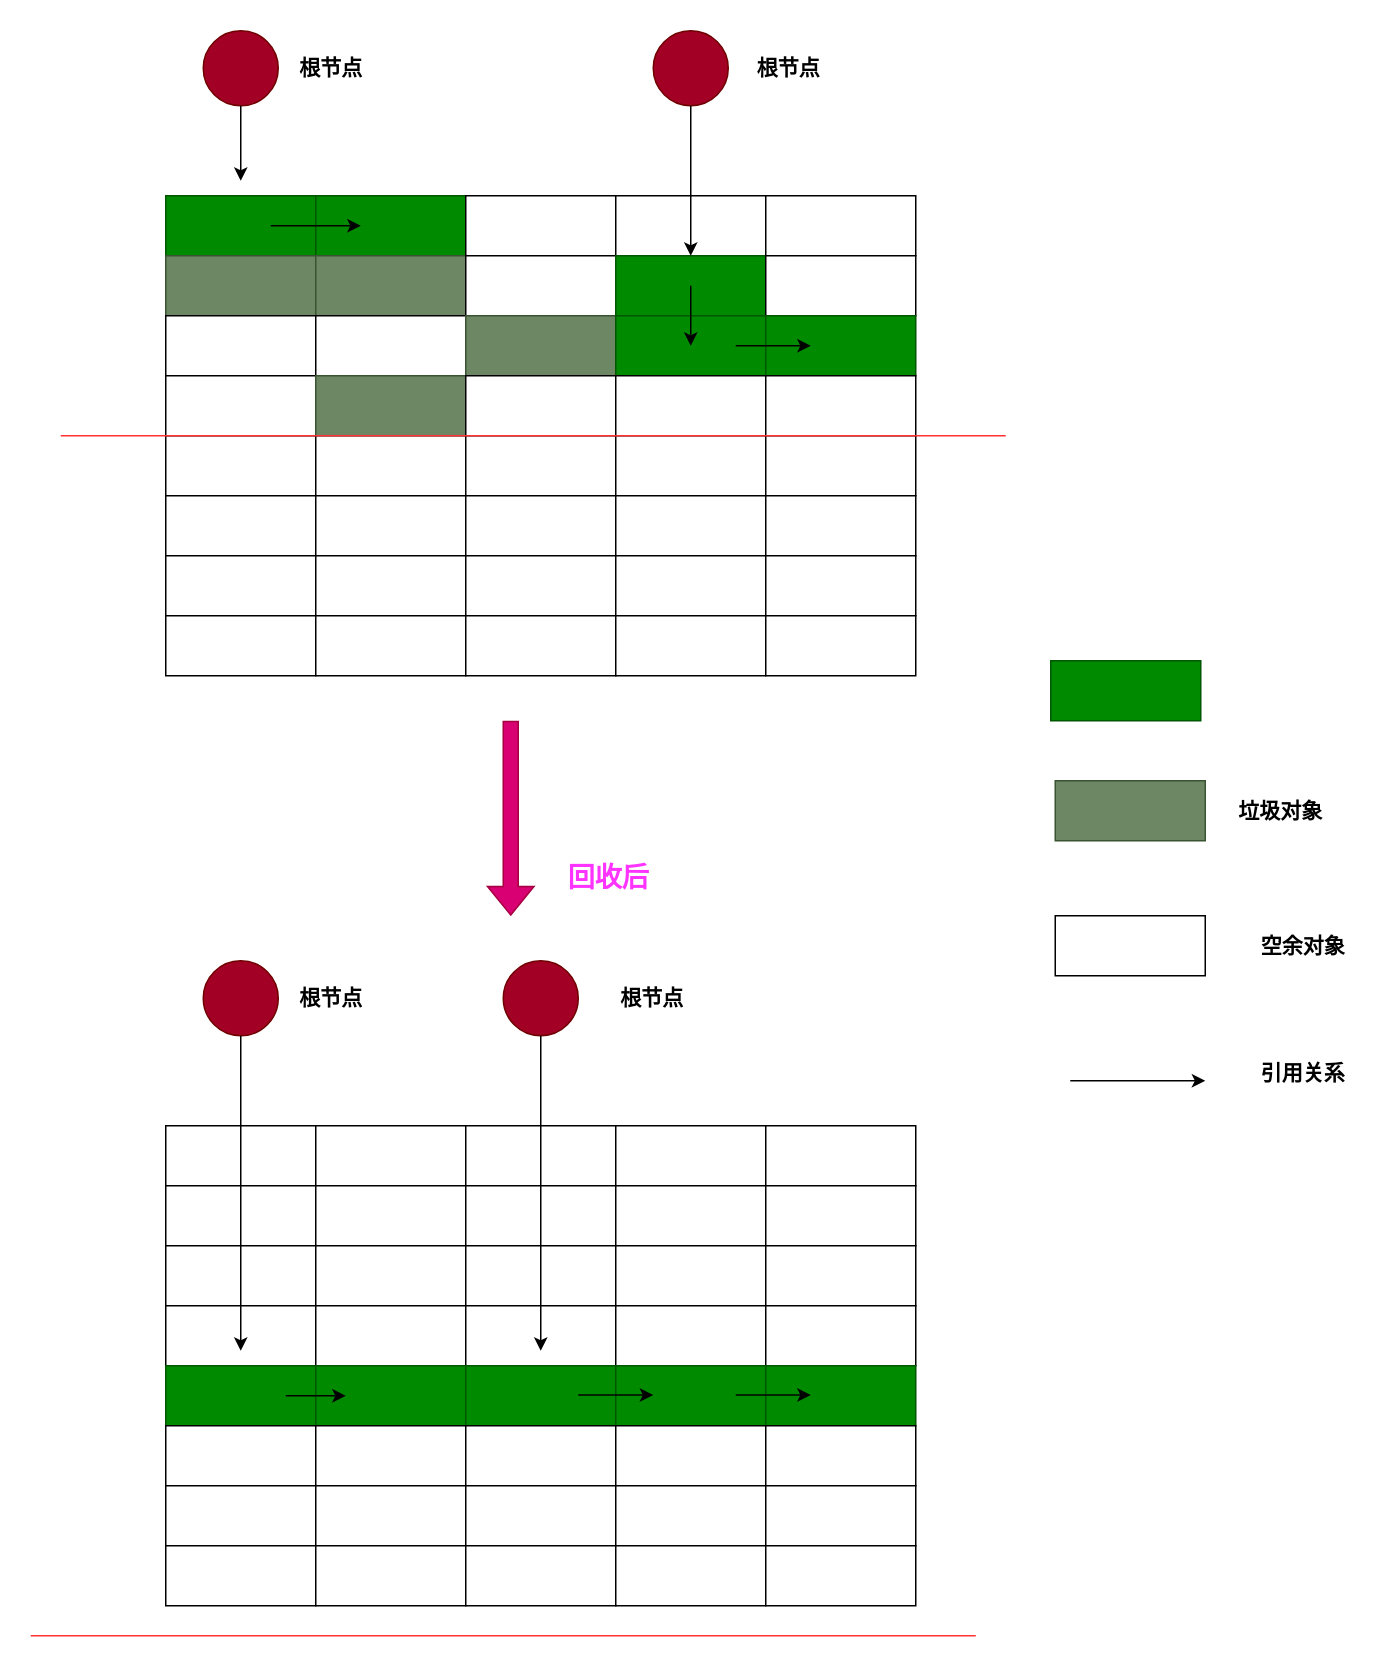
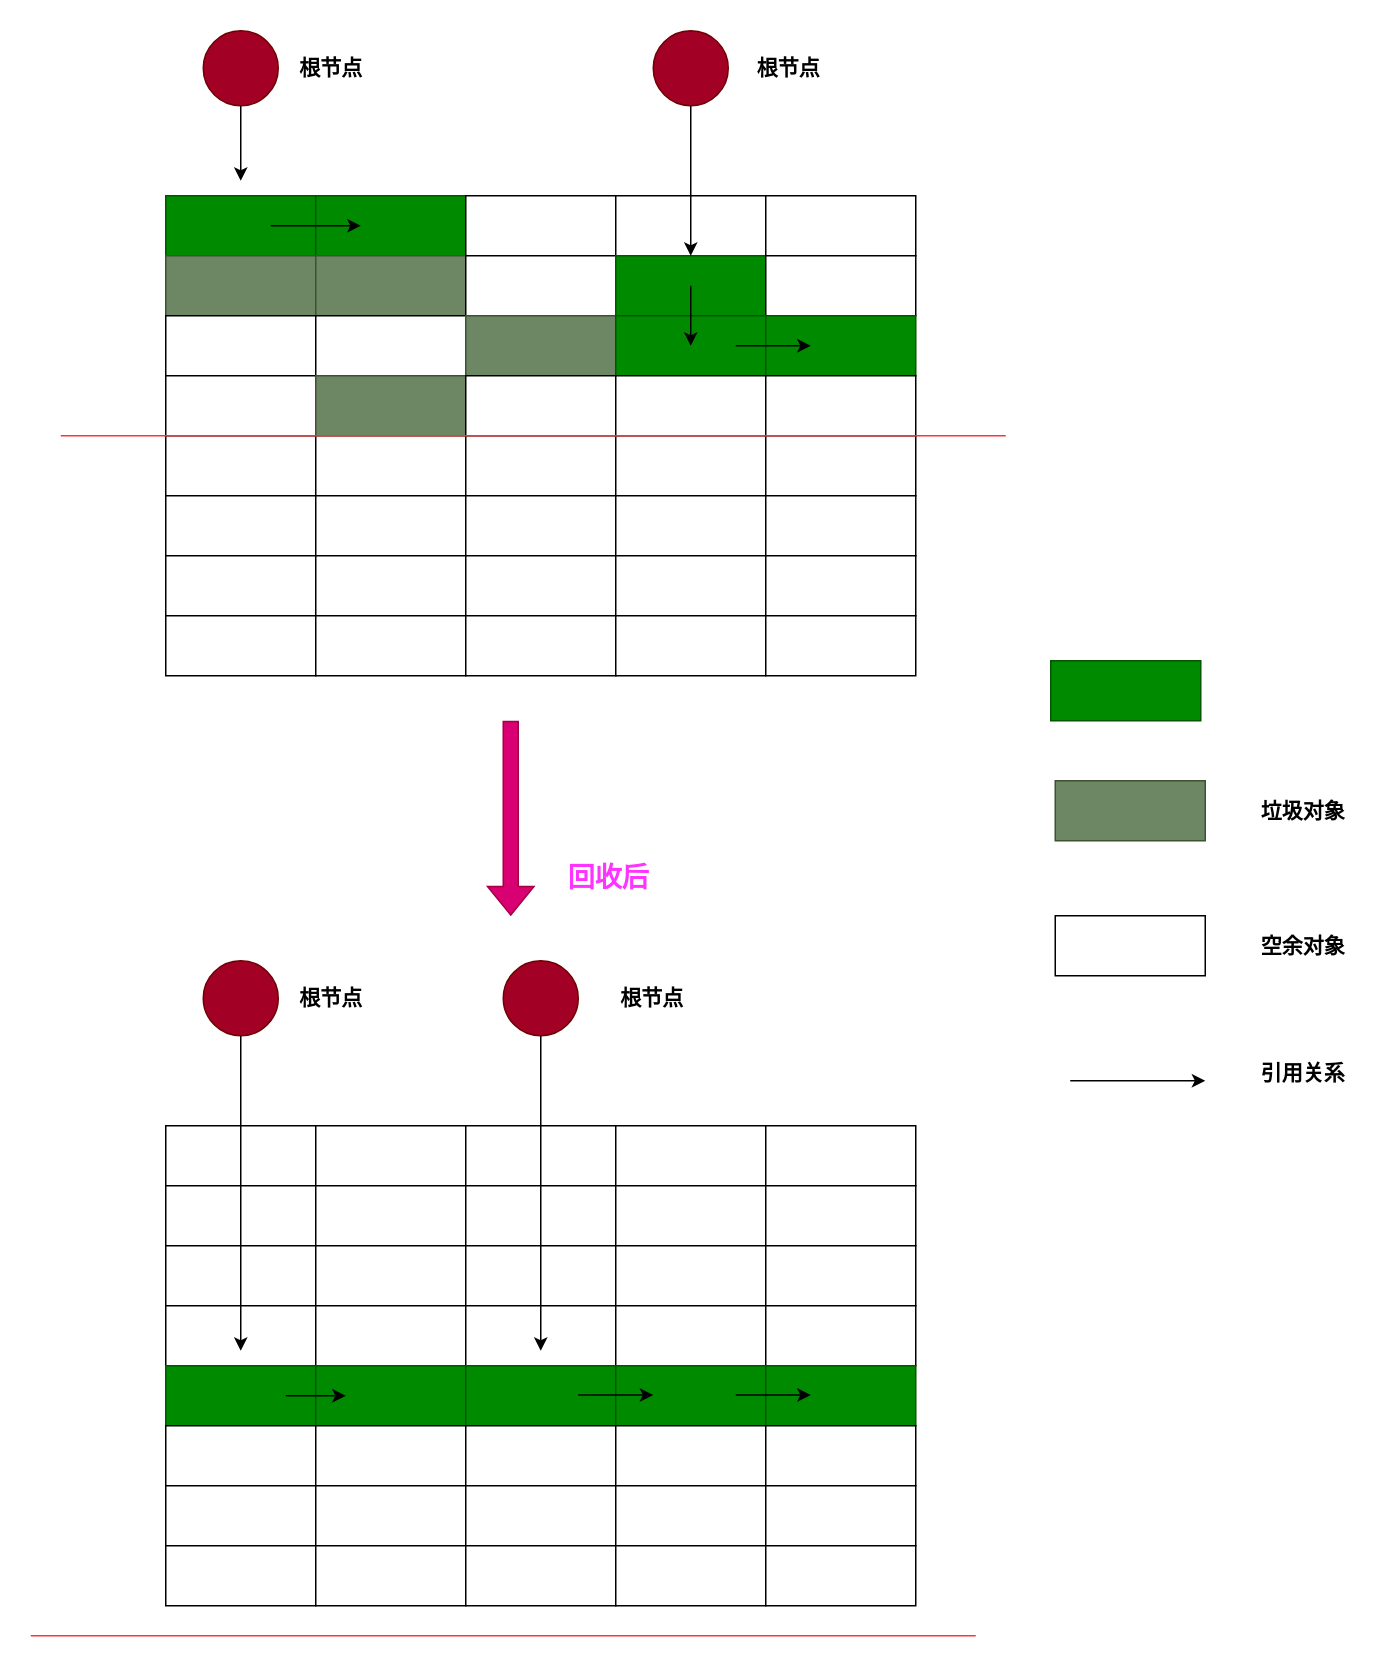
- <mxCell id="33" value="垃圾对象" style="text;html=1;align=center;verticalAlign=middle;resizable=0;points=[];autosize=1;strokeColor=none;fillColor=none;fontSize=14;fontStyle=1" vertex="1" parent="1"><mxGeometry x="813" y="525" width="80" height="30" as="geometry" /></mxCell>
+ <mxCell id="33" value="垃圾对象" style="text;html=1;align=center;verticalAlign=middle;resizable=0;points=[];autosize=1;strokeColor=none;fillColor=none;fontSize=14;fontStyle=1" vertex="1" parent="1"><mxGeometry x="828" y="525" width="80" height="30" as="geometry" /></mxCell>
